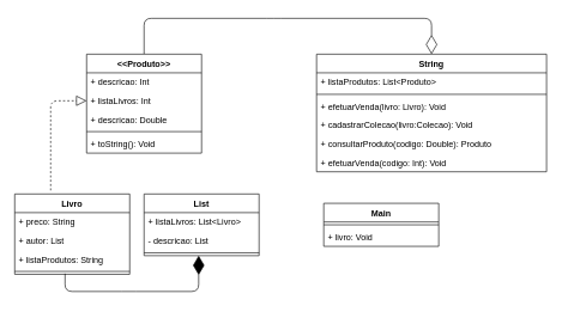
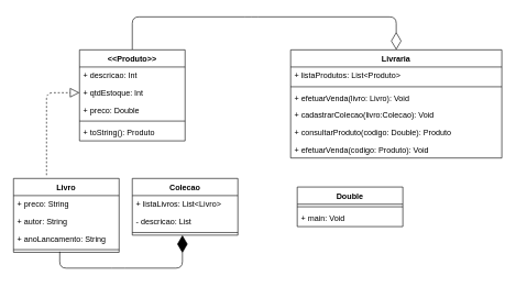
- <mxCell id="20" value="String" style="swimlane;fontStyle=1;align=center;verticalAlign=top;childLayout=stackLayout;horizontal=1;startSize=26;horizontalStack=0;resizeParent=1;resizeParentMax=0;resizeLast=0;collapsible=1;marginBottom=0;" vertex="1" parent="1"><mxGeometry x="440" y="70" width="320" height="164" as="geometry" /></mxCell>
+ <mxCell id="20" value="Livraria" style="swimlane;fontStyle=1;align=center;verticalAlign=top;childLayout=stackLayout;horizontal=1;startSize=26;horizontalStack=0;resizeParent=1;resizeParentMax=0;resizeLast=0;collapsible=1;marginBottom=0;" vertex="1" parent="1"><mxGeometry x="440" y="70" width="320" height="164" as="geometry" /></mxCell>
- <mxCell id="12" value="+ listaLivros: Int" style="text;strokeColor=none;fillColor=none;align=left;verticalAlign=top;spacingLeft=4;spacingRight=4;overflow=hidden;rotatable=0;points=[[0,0.5],[1,0.5]];portConstraint=eastwest;" vertex="1" parent="10"><mxGeometry y="52" width="160" height="26" as="geometry" /></mxCell>
+ <mxCell id="12" value="+ qtdEstoque: Int" style="text;strokeColor=none;fillColor=none;align=left;verticalAlign=top;spacingLeft=4;spacingRight=4;overflow=hidden;rotatable=0;points=[[0,0.5],[1,0.5]];portConstraint=eastwest;" vertex="1" parent="10"><mxGeometry y="52" width="160" height="26" as="geometry" /></mxCell>
- <mxCell id="13" value="+ descricao: Double" style="text;strokeColor=none;fillColor=none;align=left;verticalAlign=top;spacingLeft=4;spacingRight=4;overflow=hidden;rotatable=0;points=[[0,0.5],[1,0.5]];portConstraint=eastwest;" vertex="1" parent="10"><mxGeometry y="78" width="160" height="26" as="geometry" /></mxCell>
+ <mxCell id="13" value="+ preco: Double" style="text;strokeColor=none;fillColor=none;align=left;verticalAlign=top;spacingLeft=4;spacingRight=4;overflow=hidden;rotatable=0;points=[[0,0.5],[1,0.5]];portConstraint=eastwest;" vertex="1" parent="10"><mxGeometry y="78" width="160" height="26" as="geometry" /></mxCell>
- <mxCell id="15" value="+ toString(): Void" style="text;strokeColor=none;fillColor=none;align=left;verticalAlign=top;spacingLeft=4;spacingRight=4;overflow=hidden;rotatable=0;points=[[0,0.5],[1,0.5]];portConstraint=eastwest;" vertex="1" parent="10"><mxGeometry y="112" width="160" height="26" as="geometry" /></mxCell>
+ <mxCell id="15" value="+ toString(): Produto" style="text;strokeColor=none;fillColor=none;align=left;verticalAlign=top;spacingLeft=4;spacingRight=4;overflow=hidden;rotatable=0;points=[[0,0.5],[1,0.5]];portConstraint=eastwest;" vertex="1" parent="10"><mxGeometry y="112" width="160" height="26" as="geometry" /></mxCell>
- <mxCell id="26" value="+ efetuarVenda(codigo: Int): Void" style="text;strokeColor=none;fillColor=none;align=left;verticalAlign=top;spacingLeft=4;spacingRight=4;overflow=hidden;rotatable=0;points=[[0,0.5],[1,0.5]];portConstraint=eastwest;" vertex="1" parent="20"><mxGeometry y="138" width="320" height="26" as="geometry" /></mxCell>
+ <mxCell id="26" value="+ efetuarVenda(codigo: Produto): Void" style="text;strokeColor=none;fillColor=none;align=left;verticalAlign=top;spacingLeft=4;spacingRight=4;overflow=hidden;rotatable=0;points=[[0,0.5],[1,0.5]];portConstraint=eastwest;" vertex="1" parent="20"><mxGeometry y="138" width="320" height="26" as="geometry" /></mxCell>
- <mxCell id="16" value="List" style="swimlane;fontStyle=1;align=center;verticalAlign=top;childLayout=stackLayout;horizontal=1;startSize=26;horizontalStack=0;resizeParent=1;resizeParentMax=0;resizeLast=0;collapsible=1;marginBottom=0;" vertex="1" parent="1"><mxGeometry x="200" y="265" width="160" height="86" as="geometry" /></mxCell>
+ <mxCell id="16" value="Colecao" style="swimlane;fontStyle=1;align=center;verticalAlign=top;childLayout=stackLayout;horizontal=1;startSize=26;horizontalStack=0;resizeParent=1;resizeParentMax=0;resizeLast=0;collapsible=1;marginBottom=0;" vertex="1" parent="1"><mxGeometry x="200" y="265" width="160" height="86" as="geometry" /></mxCell>
- <mxCell id="27" value="Main" style="swimlane;fontStyle=1;align=center;verticalAlign=top;childLayout=stackLayout;horizontal=1;startSize=26;horizontalStack=0;resizeParent=1;resizeParentMax=0;resizeLast=0;collapsible=1;marginBottom=0;" vertex="1" parent="1"><mxGeometry x="450" y="278" width="160" height="60" as="geometry" /></mxCell>
+ <mxCell id="27" value="Double" style="swimlane;fontStyle=1;align=center;verticalAlign=top;childLayout=stackLayout;horizontal=1;startSize=26;horizontalStack=0;resizeParent=1;resizeParentMax=0;resizeLast=0;collapsible=1;marginBottom=0;" vertex="1" parent="1"><mxGeometry x="450" y="278" width="160" height="60" as="geometry" /></mxCell>
- <mxCell id="29" value="+ livro: Void" style="text;strokeColor=none;fillColor=none;align=left;verticalAlign=top;spacingLeft=4;spacingRight=4;overflow=hidden;rotatable=0;points=[[0,0.5],[1,0.5]];portConstraint=eastwest;" vertex="1" parent="27"><mxGeometry y="34" width="160" height="26" as="geometry" /></mxCell>
+ <mxCell id="29" value="+ main: Void" style="text;strokeColor=none;fillColor=none;align=left;verticalAlign=top;spacingLeft=4;spacingRight=4;overflow=hidden;rotatable=0;points=[[0,0.5],[1,0.5]];portConstraint=eastwest;" vertex="1" parent="27"><mxGeometry y="34" width="160" height="26" as="geometry" /></mxCell>
- <mxCell id="7" value="+ autor: List" style="text;strokeColor=none;fillColor=none;align=left;verticalAlign=top;spacingLeft=4;spacingRight=4;overflow=hidden;rotatable=0;points=[[0,0.5],[1,0.5]];portConstraint=eastwest;" vertex="1" parent="5"><mxGeometry y="52" width="160" height="26" as="geometry" /></mxCell>
+ <mxCell id="7" value="+ autor: String" style="text;strokeColor=none;fillColor=none;align=left;verticalAlign=top;spacingLeft=4;spacingRight=4;overflow=hidden;rotatable=0;points=[[0,0.5],[1,0.5]];portConstraint=eastwest;" vertex="1" parent="5"><mxGeometry y="52" width="160" height="26" as="geometry" /></mxCell>
- <mxCell id="8" value="+ listaProdutos: String" style="text;strokeColor=none;fillColor=none;align=left;verticalAlign=top;spacingLeft=4;spacingRight=4;overflow=hidden;rotatable=0;points=[[0,0.5],[1,0.5]];portConstraint=eastwest;" vertex="1" parent="5"><mxGeometry y="78" width="160" height="26" as="geometry" /></mxCell>
+ <mxCell id="8" value="+ anoLancamento: String" style="text;strokeColor=none;fillColor=none;align=left;verticalAlign=top;spacingLeft=4;spacingRight=4;overflow=hidden;rotatable=0;points=[[0,0.5],[1,0.5]];portConstraint=eastwest;" vertex="1" parent="5"><mxGeometry y="78" width="160" height="26" as="geometry" /></mxCell>
